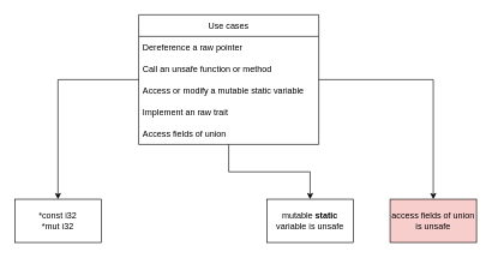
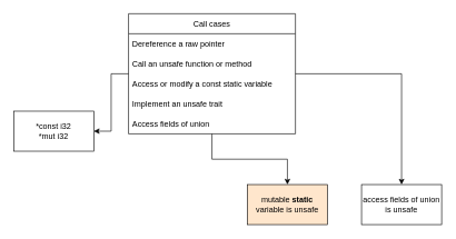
- <mxCell id="5" value="Use cases" style="swimlane;fontStyle=0;childLayout=stackLayout;horizontal=1;startSize=30;horizontalStack=0;resizeParent=1;resizeParentMax=0;resizeLast=0;collapsible=1;marginBottom=0;" parent="1" vertex="1"><mxGeometry x="192" y="20" width="250" height="180" as="geometry" /></mxCell>
+ <mxCell id="5" value="Call cases" style="swimlane;fontStyle=0;childLayout=stackLayout;horizontal=1;startSize=30;horizontalStack=0;resizeParent=1;resizeParentMax=0;resizeLast=0;collapsible=1;marginBottom=0;" parent="1" vertex="1"><mxGeometry x="192" y="20" width="250" height="180" as="geometry" /></mxCell>
- <mxCell id="8" value="Access or modify a mutable static variable" style="text;strokeColor=none;fillColor=none;align=left;verticalAlign=middle;spacingLeft=4;spacingRight=4;overflow=hidden;points=[[0,0.5],[1,0.5]];portConstraint=eastwest;rotatable=0;" parent="5" vertex="1"><mxGeometry y="90" width="250" height="30" as="geometry" /></mxCell>
+ <mxCell id="8" value="Access or modify a const static variable" style="text;strokeColor=none;fillColor=none;align=left;verticalAlign=middle;spacingLeft=4;spacingRight=4;overflow=hidden;points=[[0,0.5],[1,0.5]];portConstraint=eastwest;rotatable=0;" parent="5" vertex="1"><mxGeometry y="90" width="250" height="30" as="geometry" /></mxCell>
- <mxCell id="9" value="Implement an raw trait" style="text;strokeColor=none;fillColor=none;align=left;verticalAlign=middle;spacingLeft=4;spacingRight=4;overflow=hidden;points=[[0,0.5],[1,0.5]];portConstraint=eastwest;rotatable=0;" parent="5" vertex="1"><mxGeometry y="120" width="250" height="30" as="geometry" /></mxCell>
+ <mxCell id="9" value="Implement an unsafe trait" style="text;strokeColor=none;fillColor=none;align=left;verticalAlign=middle;spacingLeft=4;spacingRight=4;overflow=hidden;points=[[0,0.5],[1,0.5]];portConstraint=eastwest;rotatable=0;" parent="5" vertex="1"><mxGeometry y="120" width="250" height="30" as="geometry" /></mxCell>
- <mxCell id="11" value="*const i32&lt;br&gt;*mut i32" style="whiteSpace=wrap;html=1;fontStyle=0;startSize=30;" parent="1" vertex="1"><mxGeometry x="20" y="276" width="120" height="60" as="geometry" /></mxCell>
+ <mxCell id="11" value="*const i32&lt;br&gt;*mut i32" style="whiteSpace=wrap;html=1;fontStyle=0;startSize=30;" parent="1" vertex="1"><mxGeometry x="20" y="166" width="120" height="60" as="geometry" /></mxCell>
- <mxCell id="12" value="mutable &lt;b&gt;static &lt;/b&gt;variable is unsafe" style="whiteSpace=wrap;html=1;fontStyle=0;startSize=30;" parent="1" vertex="1"><mxGeometry x="370" y="276" width="120" height="60" as="geometry" /></mxCell>
+ <mxCell id="12" value="mutable &lt;b&gt;static &lt;/b&gt;variable is unsafe" style="whiteSpace=wrap;html=1;fontStyle=0;startSize=30;fillColor=#ffe6cc;" parent="1" vertex="1"><mxGeometry x="370" y="276" width="120" height="60" as="geometry" /></mxCell>
- <mxCell id="13" value="access fields of union is unsafe" style="whiteSpace=wrap;html=1;fontStyle=0;startSize=30;fillColor=#f8cecc;" parent="1" vertex="1"><mxGeometry x="541" y="276" width="120" height="60" as="geometry" /></mxCell>
+ <mxCell id="13" value="access fields of union is unsafe" style="whiteSpace=wrap;html=1;fontStyle=0;startSize=30;" parent="1" vertex="1"><mxGeometry x="541" y="276" width="120" height="60" as="geometry" /></mxCell>
